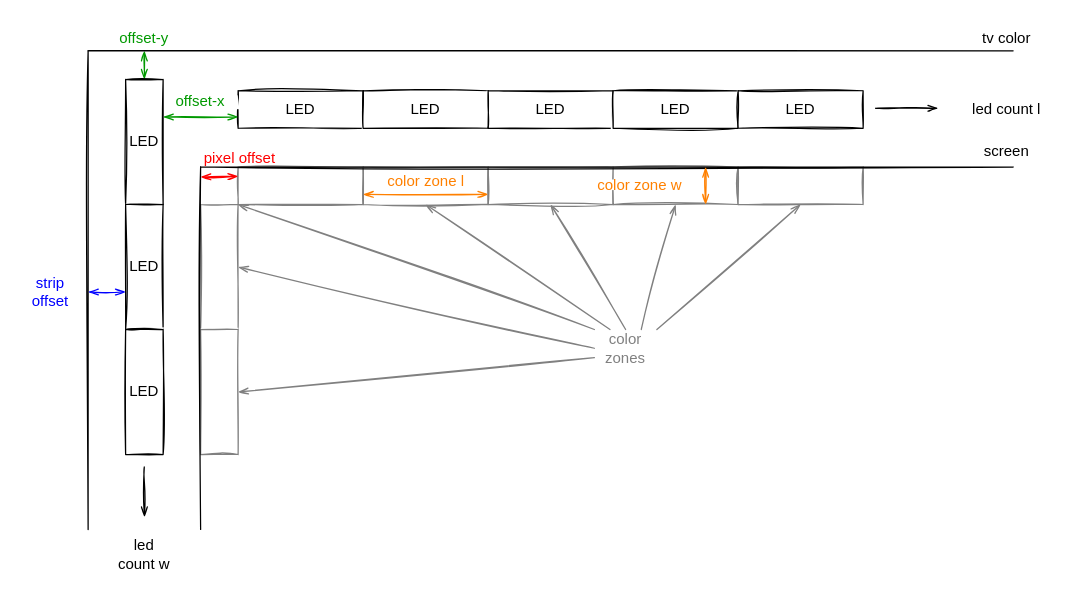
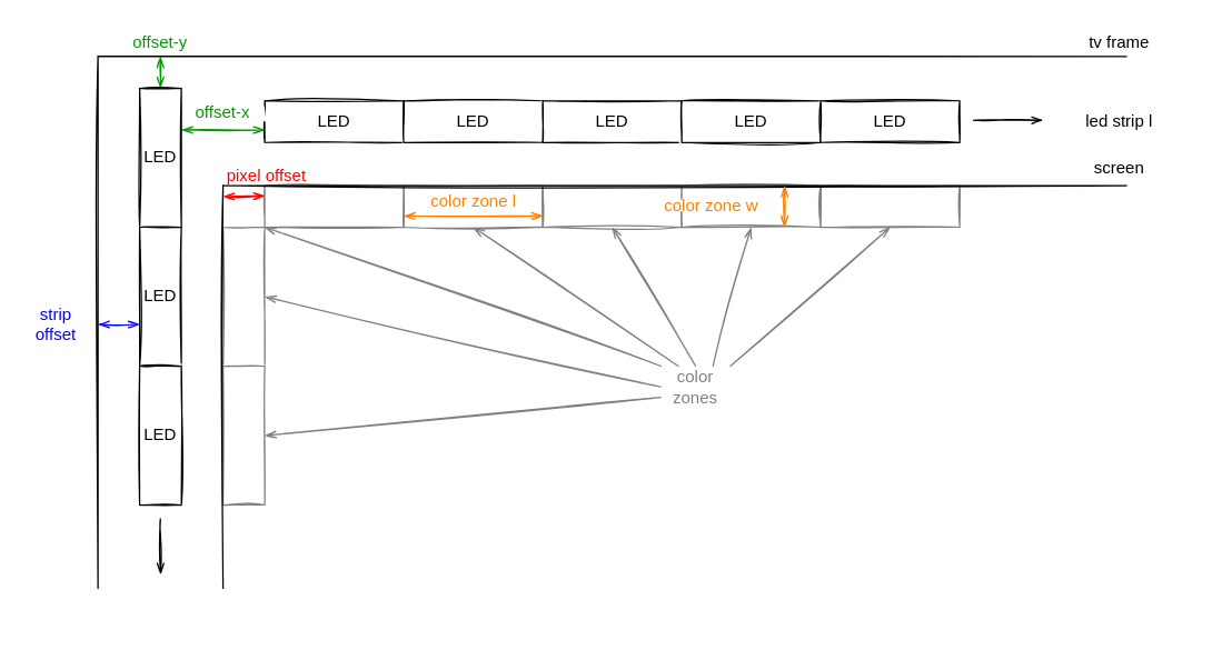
- <mxCell id="18" value="tv color" style="text;html=1;strokeColor=none;fillColor=none;align=center;verticalAlign=middle;whiteSpace=wrap;rounded=0;sketch=1;" vertex="1" parent="1"><mxGeometry x="770" y="20" width="70" height="20" as="geometry" /></mxCell>
+ <mxCell id="18" value="tv frame" style="text;html=1;strokeColor=none;fillColor=none;align=center;verticalAlign=middle;whiteSpace=wrap;rounded=0;sketch=1;" vertex="1" parent="1"><mxGeometry x="770" y="20" width="70" height="20" as="geometry" /></mxCell>
- <mxCell id="36" value="led count l" style="text;html=1;strokeColor=none;fillColor=none;align=center;verticalAlign=middle;whiteSpace=wrap;rounded=0;sketch=1;" vertex="1" parent="1"><mxGeometry x="760" y="77" width="90" height="20" as="geometry" /></mxCell>
+ <mxCell id="36" value="led strip l" style="text;html=1;strokeColor=none;fillColor=none;align=center;verticalAlign=middle;whiteSpace=wrap;rounded=0;sketch=1;" vertex="1" parent="1"><mxGeometry x="760" y="77" width="90" height="20" as="geometry" /></mxCell>
- <mxCell id="38" value="led count w" style="text;html=1;strokeColor=none;fillColor=none;align=center;verticalAlign=middle;whiteSpace=wrap;rounded=0;sketch=1;" vertex="1" parent="1"><mxGeometry x="90" y="433" width="50" height="20" as="geometry" /></mxCell>
